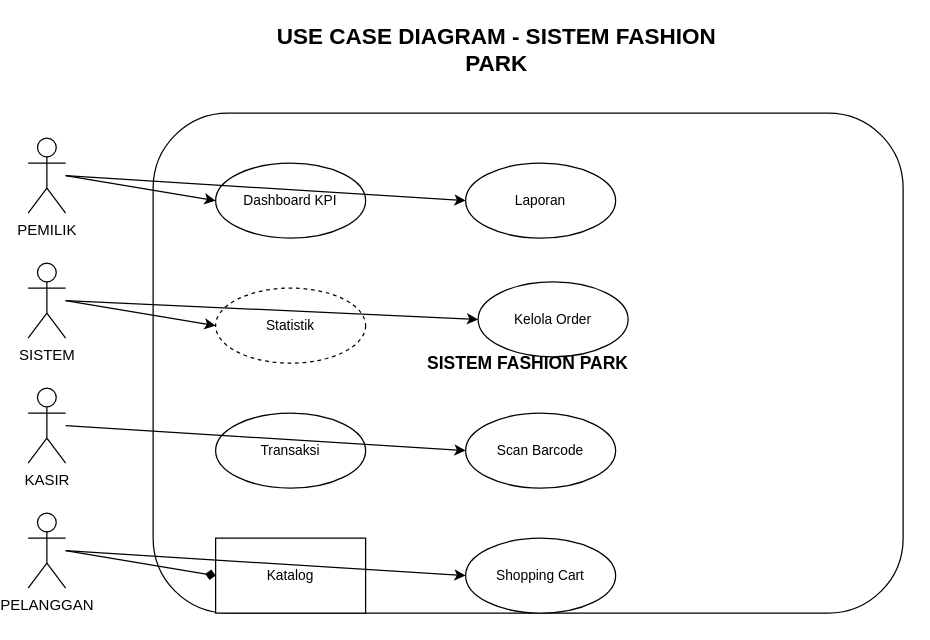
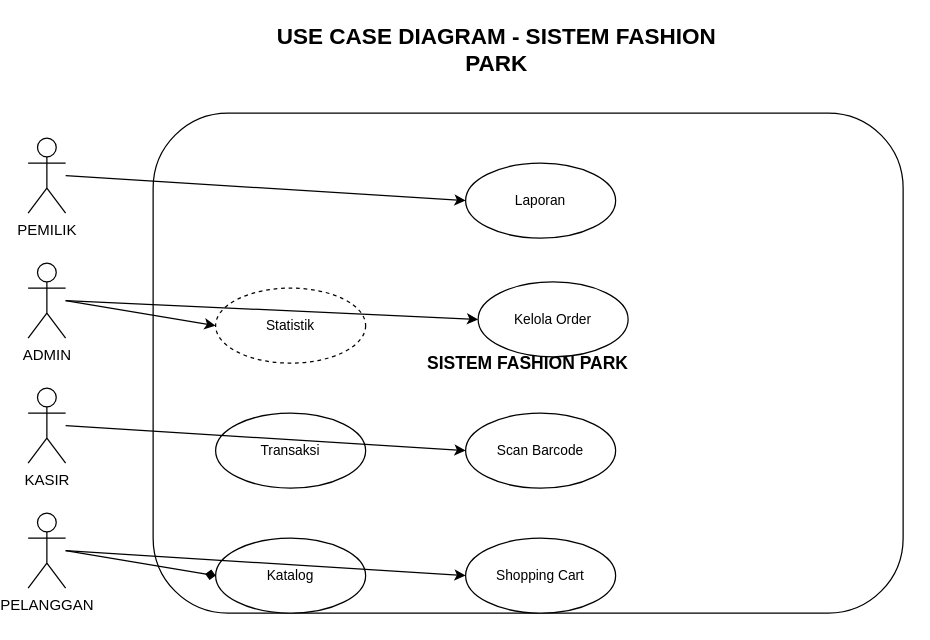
- <mxCell id="16" value="" style="endArrow=classic;html=1;rounded=0;exitX=1;exitY=0.5;exitDx=0;exitDy=0;entryX=0;entryY=0.5;entryDx=0;entryDy=0;strokeColor=#000000;" edge="1" parent="1" source="3" target="8"><mxGeometry width="50" height="50" relative="1" as="geometry"><mxPoint x="370" y="410" as="sourcePoint" /><mxPoint x="420" y="360" as="targetPoint" /></mxGeometry></mxCell>
- <mxCell id="8" value="Dashboard KPI" style="ellipse;whiteSpace=wrap;html=1;fillColor=#ffffff;strokeColor=#000000;fontSize=11;" vertex="1" parent="1"><mxGeometry x="170" y="130" width="120" height="60" as="geometry" /></mxCell>
- <mxCell id="4" value="SISTEM" style="shape=umlActor;verticalLabelPosition=bottom;verticalAlign=top;html=1;outlineConnect=0;fillColor=#ffffff;strokeColor=#000000;" vertex="1" parent="1"><mxGeometry x="20" y="210" width="30" height="60" as="geometry" /></mxCell>
+ <mxCell id="4" value="ADMIN" style="shape=umlActor;verticalLabelPosition=bottom;verticalAlign=top;html=1;outlineConnect=0;fillColor=#ffffff;strokeColor=#000000;" vertex="1" parent="1"><mxGeometry x="20" y="210" width="30" height="60" as="geometry" /></mxCell>
- <mxCell id="14" value="Katalog" style="whiteSpace=wrap;html=1;fillColor=#ffffff;strokeColor=#000000;fontSize=11;rounded=0;" vertex="1" parent="1"><mxGeometry x="170" y="430" width="120" height="60" as="geometry" /></mxCell>
+ <mxCell id="14" value="Katalog" style="ellipse;whiteSpace=wrap;html=1;fillColor=#ffffff;strokeColor=#000000;fontSize=11;" vertex="1" parent="1"><mxGeometry x="170" y="430" width="120" height="60" as="geometry" /></mxCell>
